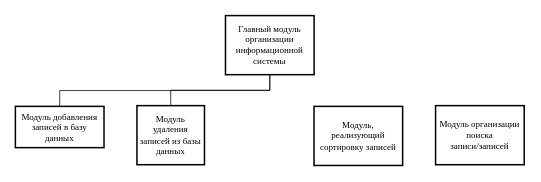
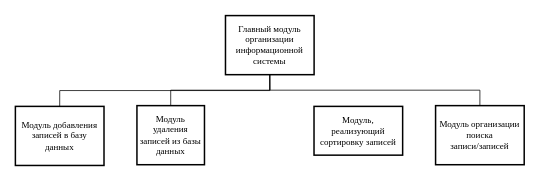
+ <mxCell id="3" style="edgeStyle=orthogonalEdgeStyle;rounded=0;orthogonalLoop=1;jettySize=auto;html=1;exitX=0.5;exitY=1;exitDx=0;exitDy=0;entryX=0.5;entryY=0;entryDx=0;entryDy=0;endArrow=none;endFill=0;fontFamily=Times New Roman;" edge="1" parent="1" source="5" target="8"><mxGeometry relative="1" as="geometry" /></mxCell>
- <mxCell id="9" value="Модуль добавления записей в базу&lt;br&gt;данных" style="rounded=0;whiteSpace=wrap;html=1;absoluteArcSize=1;arcSize=14;strokeWidth=2;fontFamily=Times New Roman;" vertex="1" parent="1"><mxGeometry x="20" y="141" width="118.11" height="55" as="geometry" /></mxCell>
+ <mxCell id="9" value="Модуль добавления записей в базу&lt;br&gt;данных" style="rounded=0;whiteSpace=wrap;html=1;absoluteArcSize=1;arcSize=14;strokeWidth=2;fontFamily=Times New Roman;" vertex="1" parent="1"><mxGeometry x="20" y="141" width="118.11" height="78.74" as="geometry" /></mxCell>
- <mxCell id="7" value="Модуль,&lt;br&gt;реализующий сортировку записей" style="rounded=0;whiteSpace=wrap;html=1;absoluteArcSize=1;arcSize=14;strokeWidth=2;fontFamily=Times New Roman;" vertex="1" parent="1"><mxGeometry x="418" y="141" width="118.11" height="78.74" as="geometry" /></mxCell>
+ <mxCell id="7" value="Модуль,&lt;br&gt;реализующий сортировку записей" style="rounded=0;whiteSpace=wrap;html=1;absoluteArcSize=1;arcSize=14;strokeWidth=2;fontFamily=Times New Roman;" vertex="1" parent="1"><mxGeometry x="418" y="141" width="118.11" height="65" as="geometry" /></mxCell>
